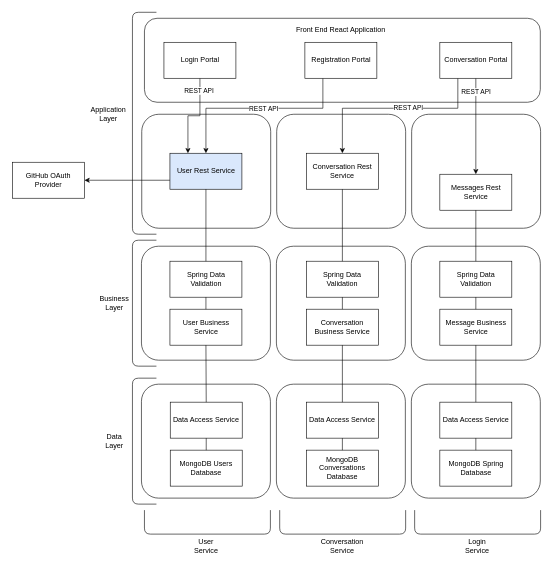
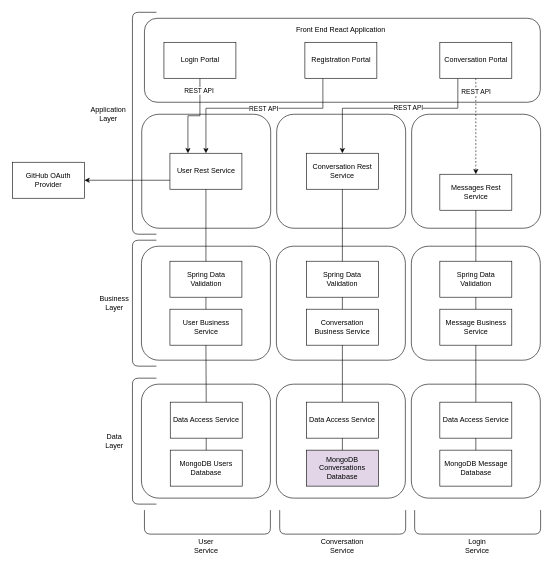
- <mxCell id="24" style="edgeStyle=orthogonalEdgeStyle;rounded=0;orthogonalLoop=1;jettySize=auto;html=1;exitX=0.5;exitY=1;exitDx=0;exitDy=0;" edge="1" parent="1" source="26" target="33"><mxGeometry relative="1" as="geometry" /></mxCell>
+ <mxCell id="24" style="edgeStyle=orthogonalEdgeStyle;rounded=0;orthogonalLoop=1;jettySize=auto;html=1;exitX=0.5;exitY=1;exitDx=0;exitDy=0;dashed=1;" edge="1" parent="1" source="26" target="33"><mxGeometry relative="1" as="geometry" /></mxCell>
- <mxCell id="31" value="User Rest Service" style="rounded=0;whiteSpace=wrap;html=1;fillColor=#dae8fc;" vertex="1" parent="1"><mxGeometry x="282.5" y="255" width="120" height="60" as="geometry" /></mxCell>
+ <mxCell id="31" value="User Rest Service" style="rounded=0;whiteSpace=wrap;html=1;" vertex="1" parent="1"><mxGeometry x="282.5" y="255" width="120" height="60" as="geometry" /></mxCell>
- <mxCell id="44" value="MongoDB Conversations Database" style="rounded=0;whiteSpace=wrap;html=1;" vertex="1" parent="1"><mxGeometry x="510" y="750" width="120" height="60" as="geometry" /></mxCell>
+ <mxCell id="44" value="MongoDB Conversations Database" style="rounded=0;whiteSpace=wrap;html=1;fillColor=#e1d5e7;" vertex="1" parent="1"><mxGeometry x="510" y="750" width="120" height="60" as="geometry" /></mxCell>
- <mxCell id="45" value="MongoDB Spring Database" style="rounded=0;whiteSpace=wrap;html=1;" vertex="1" parent="1"><mxGeometry x="732.5" y="750" width="120" height="60" as="geometry" /></mxCell>
+ <mxCell id="45" value="MongoDB Message Database" style="rounded=0;whiteSpace=wrap;html=1;" vertex="1" parent="1"><mxGeometry x="732.5" y="750" width="120" height="60" as="geometry" /></mxCell>
